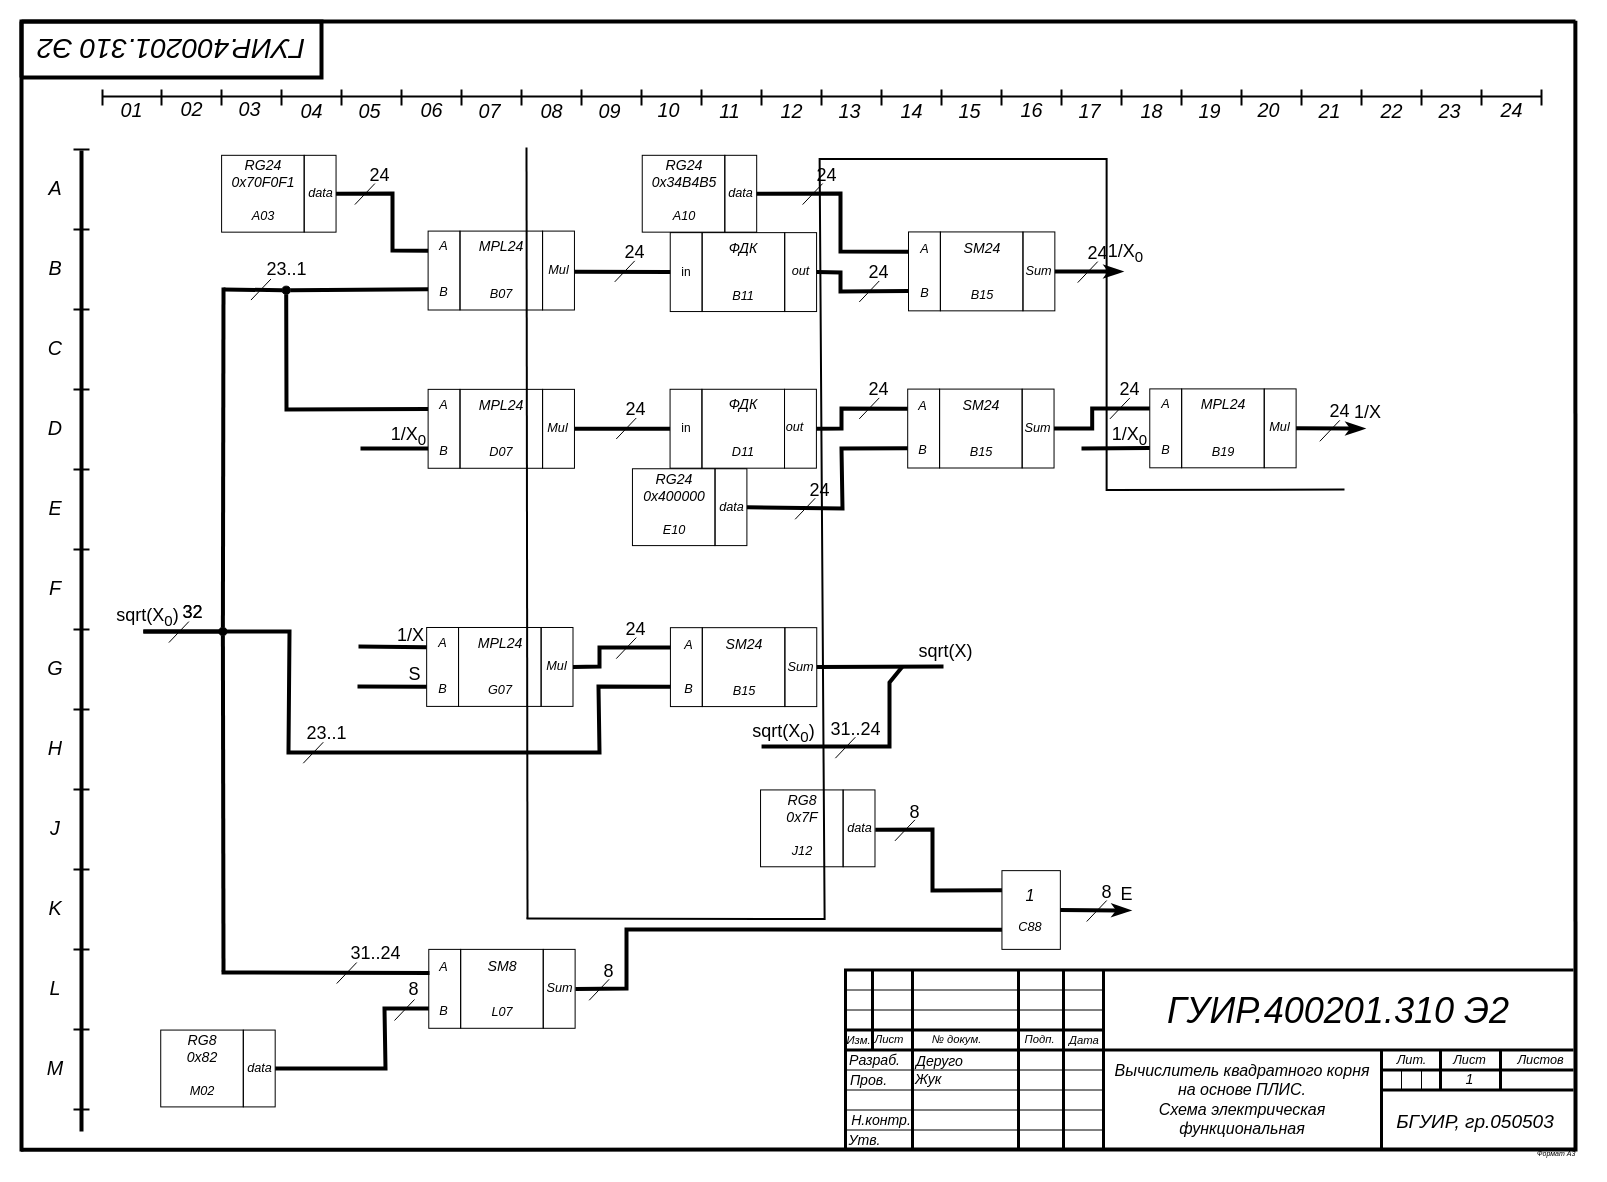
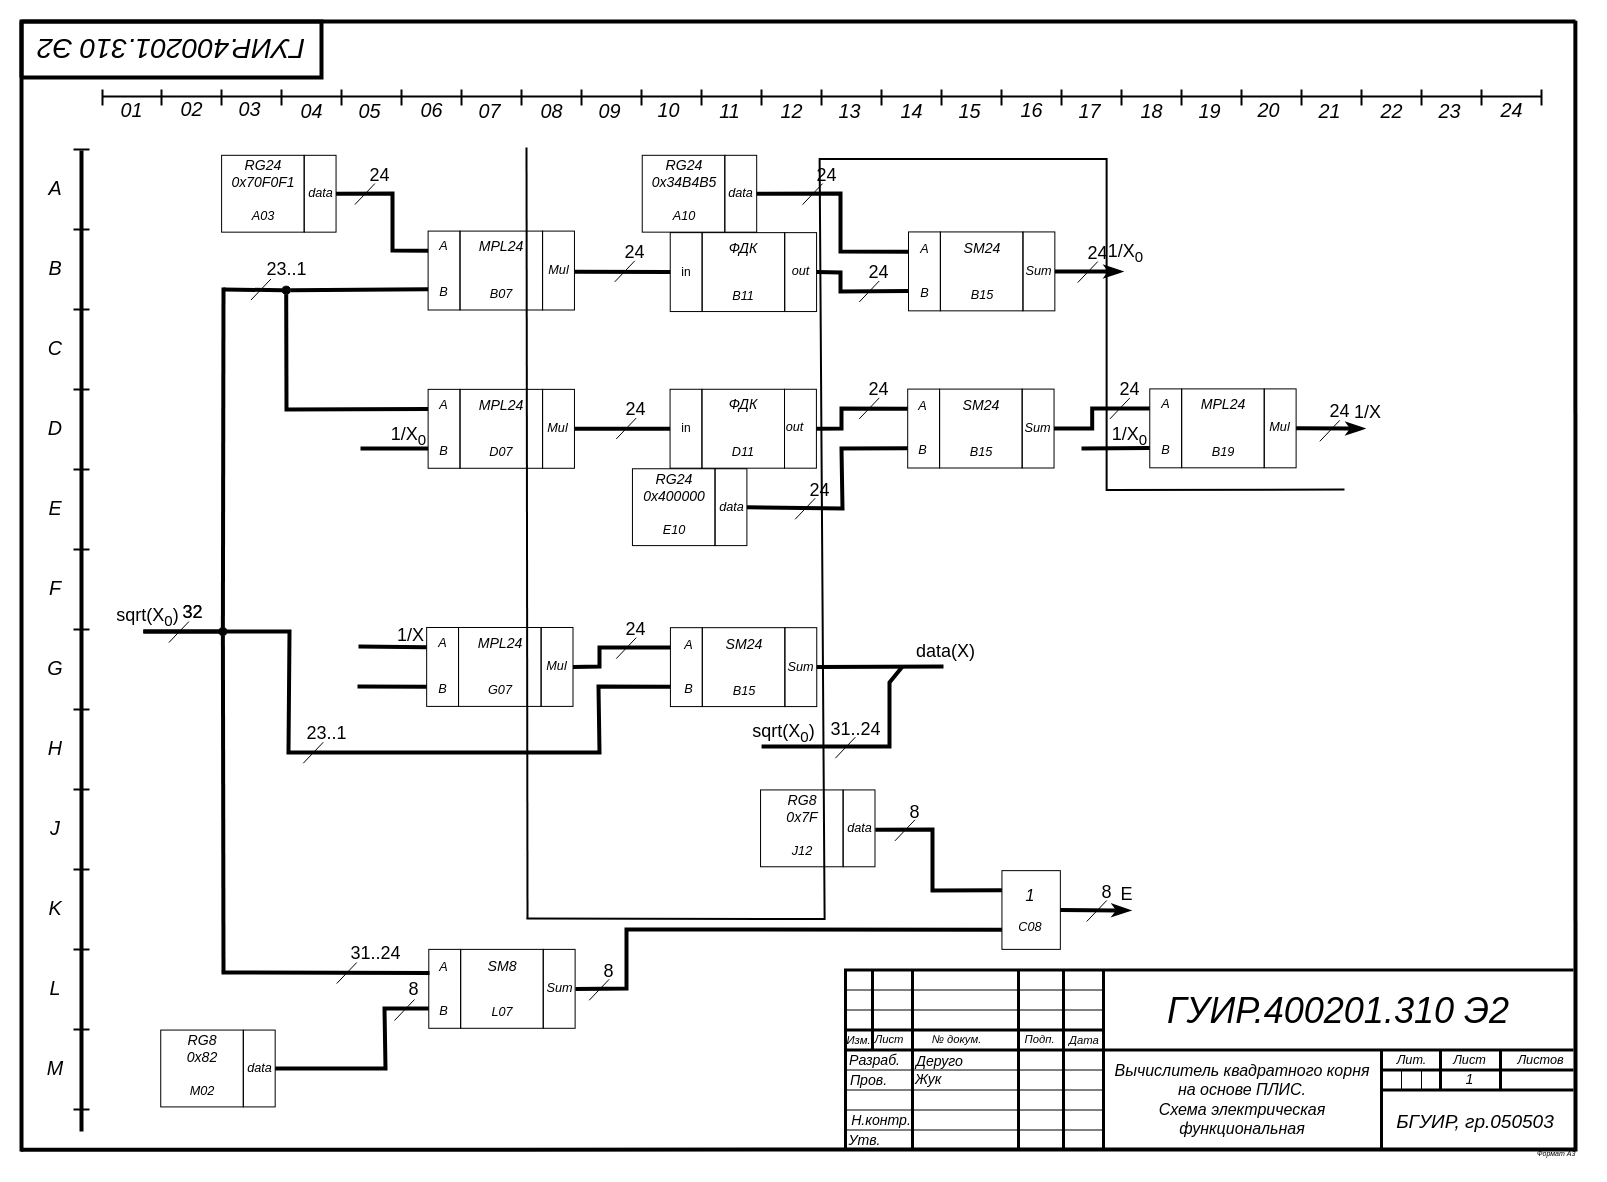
- <mxCell id="312" value="&lt;font style=&quot;font-size: 18px&quot;&gt;sqrt(X)&lt;/font&gt;" style="text;html=1;align=center;verticalAlign=middle;resizable=0;points=[];autosize=1;" vertex="1" parent="1"><mxGeometry x="913.041" y="641.153" width="63.779" height="20.079" as="geometry" /></mxCell>
+ <mxCell id="312" value="&lt;font style=&quot;font-size: 18px&quot;&gt;data(X)&lt;/font&gt;" style="text;html=1;align=center;verticalAlign=middle;resizable=0;points=[];autosize=1;" vertex="1" parent="1"><mxGeometry x="913.041" y="641.153" width="63.779" height="20.079" as="geometry" /></mxCell>
- <mxCell id="296" value="&lt;font style=&quot;font-size: 18px&quot;&gt;S&lt;/font&gt;" style="text;html=1;align=center;verticalAlign=middle;resizable=0;points=[];autosize=1;" vertex="1" parent="1"><mxGeometry x="402.959" y="663.602" width="22.441" height="20.079" as="geometry" /></mxCell>
- <mxCell id="179" value="&lt;span style=&quot;color: rgb(0 , 0 , 0) ; font-size: 16px ; font-weight: 400 ; letter-spacing: normal ; text-align: center ; text-indent: 0px ; text-transform: none ; word-spacing: 0px ; display: inline ; float: none ; background-color: rgb(255 , 255 , 255)&quot;&gt;1&lt;/span&gt;&lt;br style=&quot;color: rgb(0 , 0 , 0) ; font-family: &amp;#34;helvetica&amp;#34; ; font-size: 16px ; font-weight: 400 ; letter-spacing: normal ; text-align: center ; text-indent: 0px ; text-transform: none ; word-spacing: 0px ; background-color: rgb(248 , 249 , 250)&quot;&gt;&lt;br&gt;&lt;font style=&quot;font-size: 12.7px&quot;&gt;С88&lt;/font&gt;" style="rounded=0;whiteSpace=wrap;html=1;fontStyle=2;fillColor=none;" parent="1" vertex="1"><mxGeometry x="1001.451" y="870.141" width="58.4" height="78.74" as="geometry" /></mxCell>
+ <mxCell id="179" value="&lt;span style=&quot;color: rgb(0 , 0 , 0) ; font-size: 16px ; font-weight: 400 ; letter-spacing: normal ; text-align: center ; text-indent: 0px ; text-transform: none ; word-spacing: 0px ; display: inline ; float: none ; background-color: rgb(255 , 255 , 255)&quot;&gt;1&lt;/span&gt;&lt;br style=&quot;color: rgb(0 , 0 , 0) ; font-family: &amp;#34;helvetica&amp;#34; ; font-size: 16px ; font-weight: 400 ; letter-spacing: normal ; text-align: center ; text-indent: 0px ; text-transform: none ; word-spacing: 0px ; background-color: rgb(248 , 249 , 250)&quot;&gt;&lt;br&gt;&lt;font style=&quot;font-size: 12.7px&quot;&gt;С08&lt;/font&gt;" style="rounded=0;whiteSpace=wrap;html=1;fontStyle=2;fillColor=none;" parent="1" vertex="1"><mxGeometry x="1001.451" y="870.141" width="58.4" height="78.74" as="geometry" /></mxCell>
